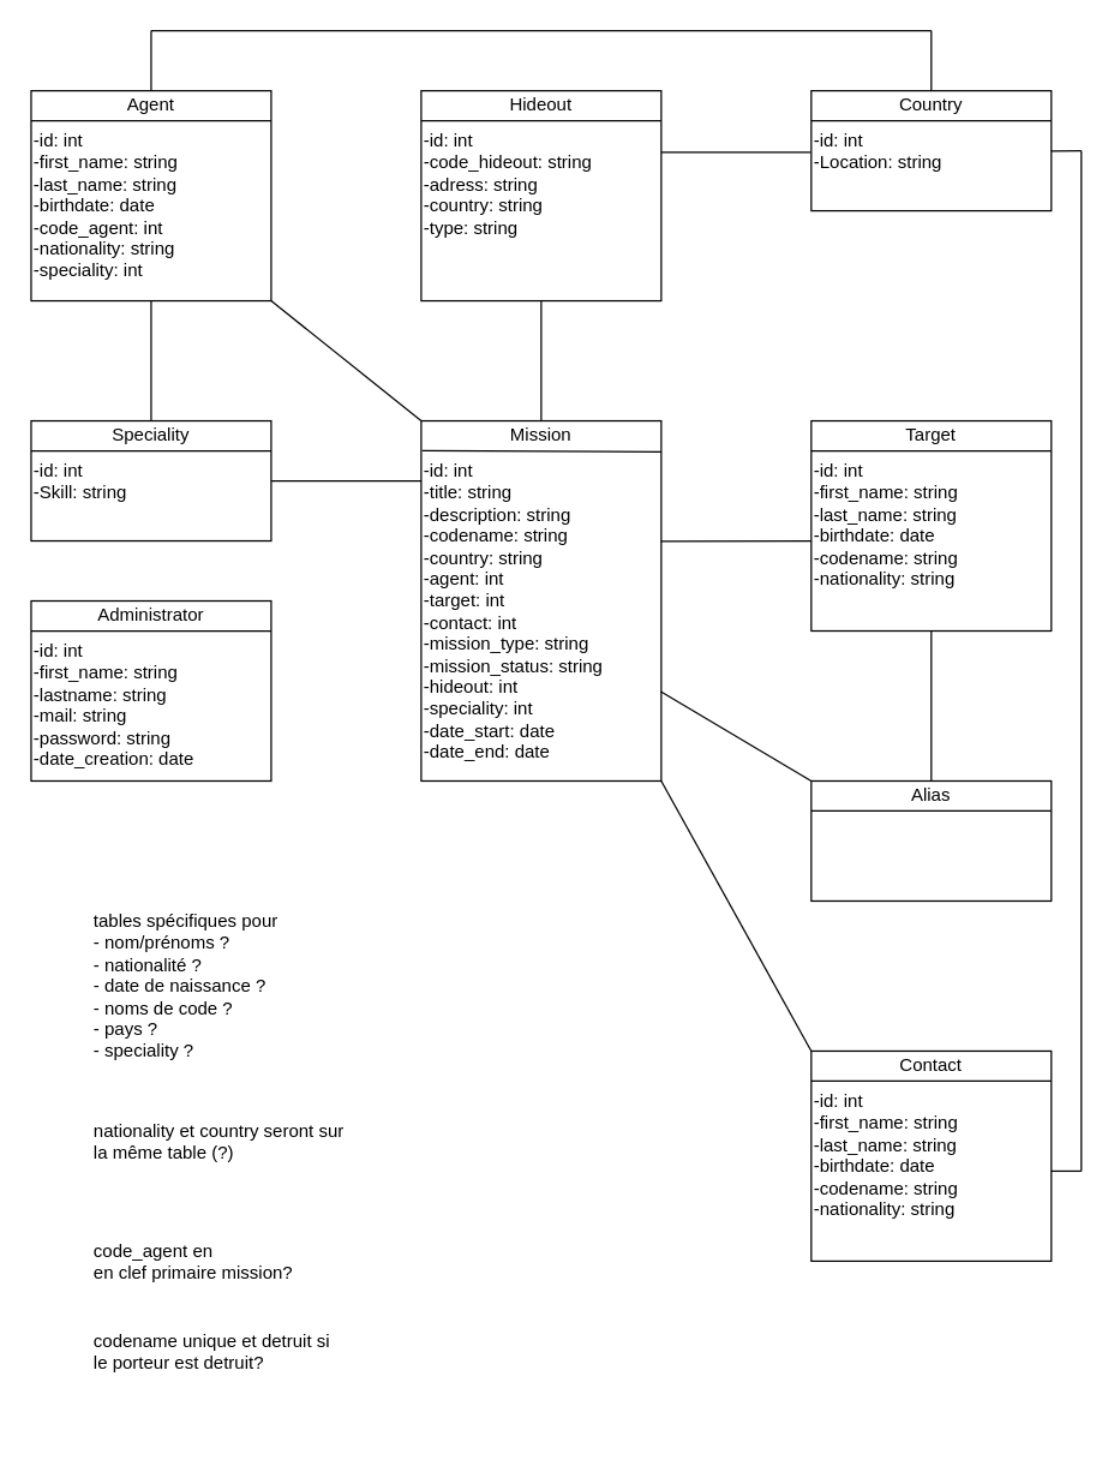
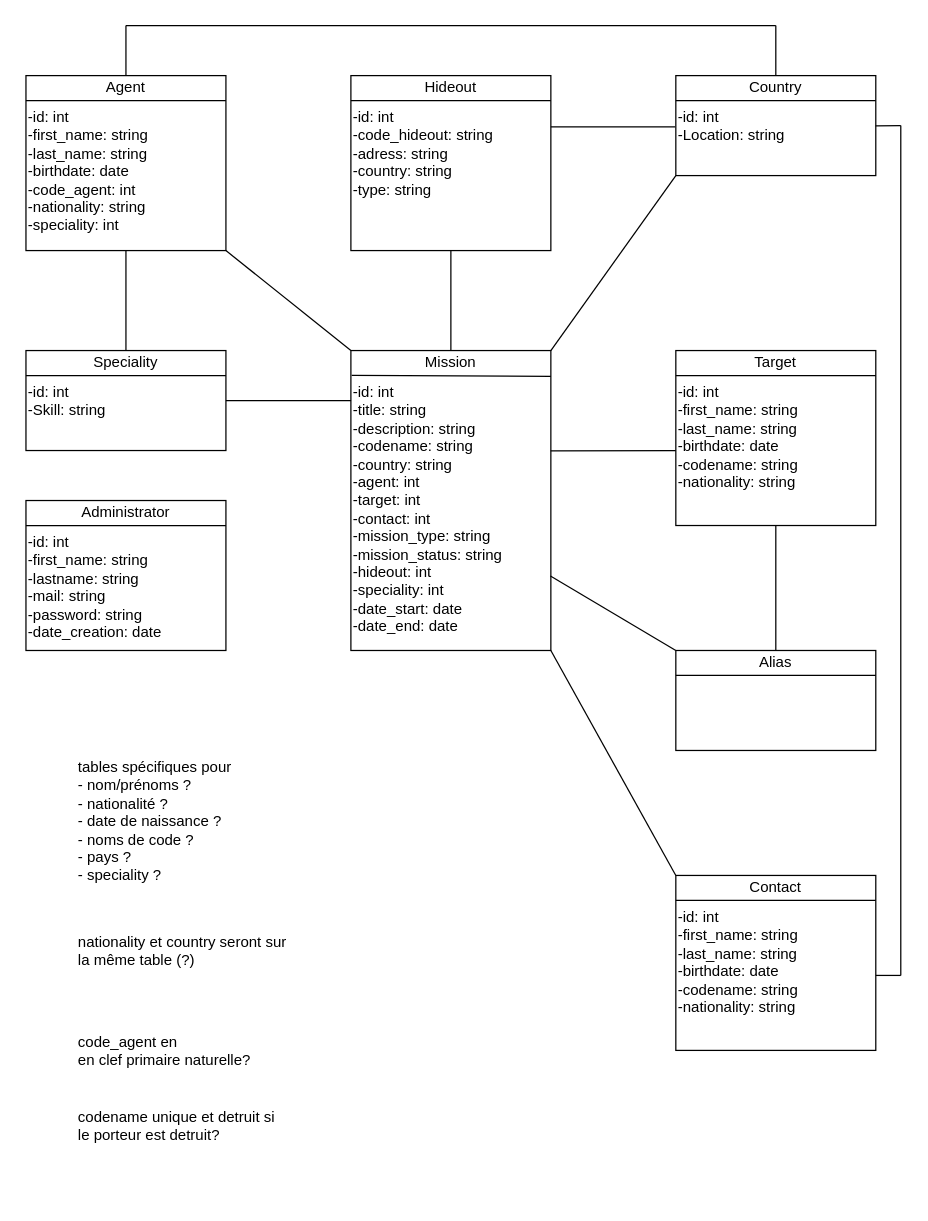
+ <mxCell id="47" value="" style="endArrow=none;html=1;rounded=0;fontSize=12;entryX=0;entryY=1;entryDx=0;entryDy=0;exitX=1;exitY=0;exitDx=0;exitDy=0;" edge="1" parent="1" source="8" target="17"><mxGeometry width="50" height="50" relative="1" as="geometry"><mxPoint x="340" y="310" as="sourcePoint" /><mxPoint x="390" y="260" as="targetPoint" /></mxGeometry></mxCell>
- <mxCell id="51" value="&lt;div&gt;code_agent en &lt;br&gt;&lt;/div&gt;&lt;div&gt;en clef primaire mission?&lt;/div&gt;" style="text;html=1;strokeColor=none;fillColor=none;align=left;verticalAlign=top;whiteSpace=wrap;rounded=0;fontSize=12;" vertex="1" parent="1"><mxGeometry x="60" y="820" width="160" height="90" as="geometry" /></mxCell>
+ <mxCell id="51" value="&lt;div&gt;code_agent en &lt;br&gt;&lt;/div&gt;&lt;div&gt;en clef primaire naturelle?&lt;/div&gt;" style="text;html=1;strokeColor=none;fillColor=none;align=left;verticalAlign=top;whiteSpace=wrap;rounded=0;fontSize=12;" vertex="1" parent="1"><mxGeometry x="60" y="820" width="160" height="90" as="geometry" /></mxCell>
